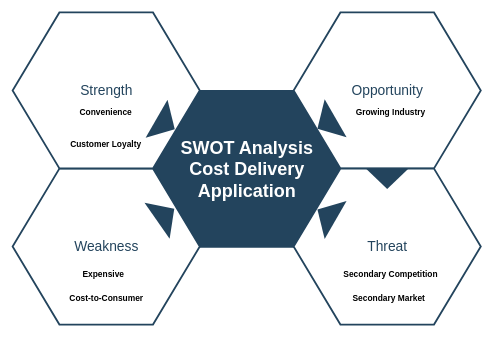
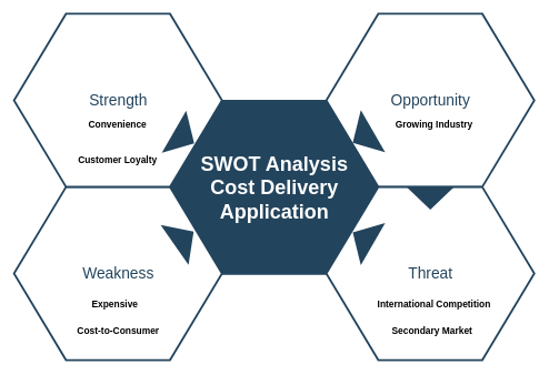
- <mxCell id="18" value="&lt;b&gt;&lt;font style=&quot;font-size: 14px&quot;&gt;Secondary Competition&lt;/font&gt;&lt;/b&gt;" style="text;html=1;strokeColor=none;fillColor=none;align=center;verticalAlign=middle;whiteSpace=wrap;rounded=0;" parent="1" vertex="1"><mxGeometry x="544.92" y="446" width="211.08" height="20" as="geometry" /></mxCell>
+ <mxCell id="18" value="&lt;b&gt;&lt;font style=&quot;font-size: 14px&quot;&gt;International Competition&lt;/font&gt;&lt;/b&gt;" style="text;html=1;strokeColor=none;fillColor=none;align=center;verticalAlign=middle;whiteSpace=wrap;rounded=0;" parent="1" vertex="1"><mxGeometry x="544.92" y="446" width="211.08" height="20" as="geometry" /></mxCell>
